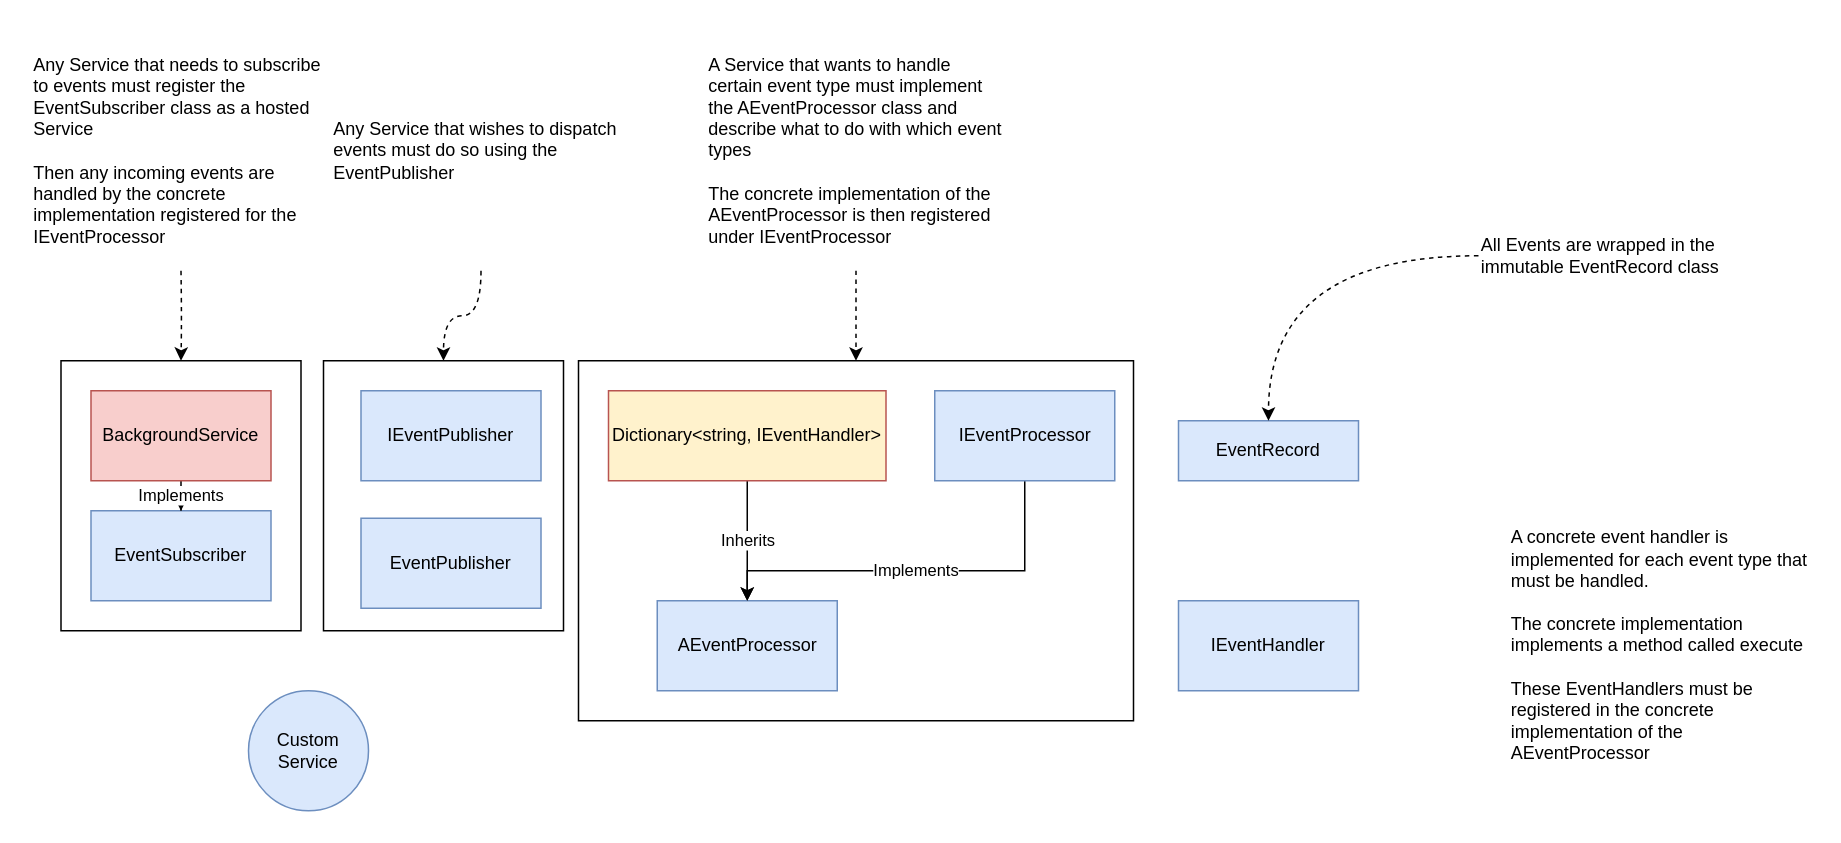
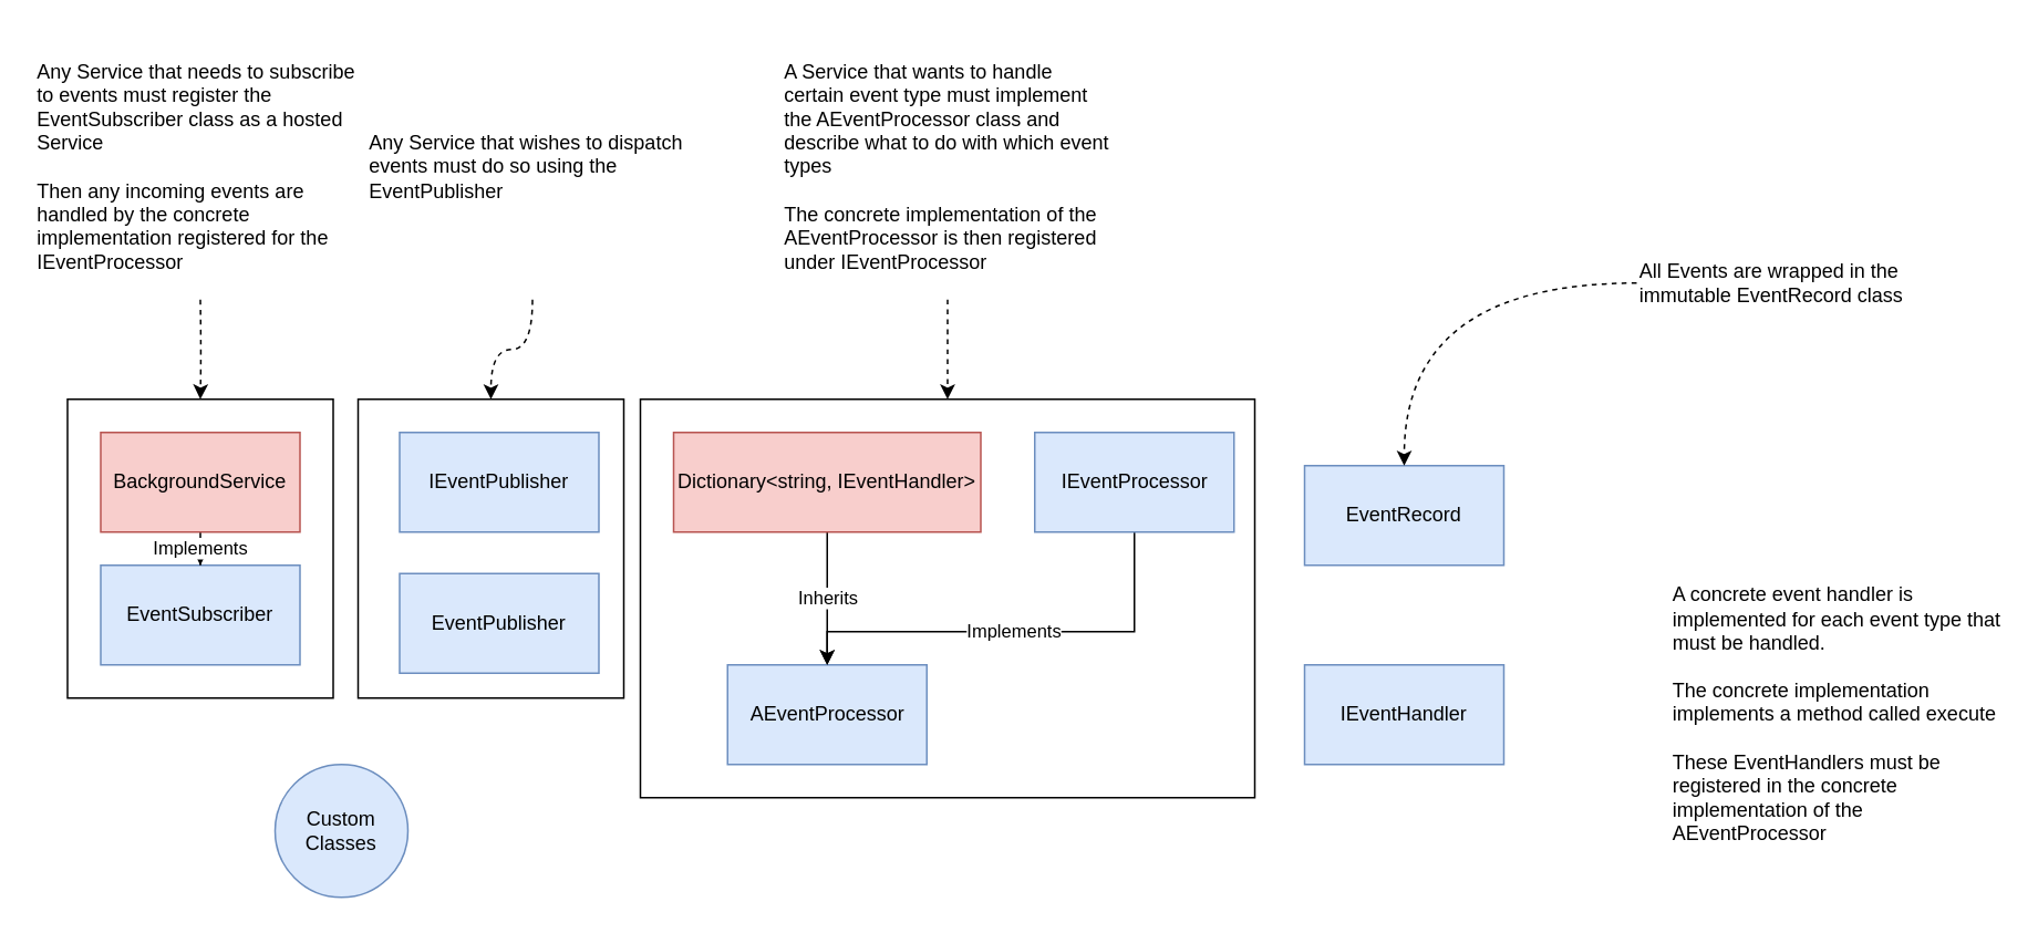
- <mxCell id="17" value="Dictionary&amp;lt;string, IEventHandler&amp;gt;" style="rounded=0;whiteSpace=wrap;html=1;fillColor=#fff2cc;strokeColor=#b85450;" vertex="1" parent="1"><mxGeometry x="405" y="260" width="185" height="60" as="geometry" /></mxCell>
+ <mxCell id="17" value="Dictionary&amp;lt;string, IEventHandler&amp;gt;" style="rounded=0;whiteSpace=wrap;html=1;fillColor=#f8cecc;strokeColor=#b85450;" vertex="1" parent="1"><mxGeometry x="405" y="260" width="185" height="60" as="geometry" /></mxCell>
- <mxCell id="9" value="&lt;div&gt;EventRecord&lt;/div&gt;" style="rounded=0;whiteSpace=wrap;html=1;fillColor=#dae8fc;strokeColor=#6c8ebf;" vertex="1" parent="1"><mxGeometry x="785" y="280" width="120" height="40" as="geometry" /></mxCell>
+ <mxCell id="9" value="&lt;div&gt;EventRecord&lt;/div&gt;" style="rounded=0;whiteSpace=wrap;html=1;fillColor=#dae8fc;strokeColor=#6c8ebf;" vertex="1" parent="1"><mxGeometry x="785" y="280" width="120" height="60" as="geometry" /></mxCell>
- <mxCell id="15" value="Custom Service" style="ellipse;whiteSpace=wrap;html=1;aspect=fixed;fillColor=#dae8fc;strokeColor=#6c8ebf;" vertex="1" parent="1"><mxGeometry x="165" y="460" width="80" height="80" as="geometry" /></mxCell>
+ <mxCell id="15" value="Custom Classes" style="ellipse;whiteSpace=wrap;html=1;aspect=fixed;fillColor=#dae8fc;strokeColor=#6c8ebf;" vertex="1" parent="1"><mxGeometry x="165" y="460" width="80" height="80" as="geometry" /></mxCell>
